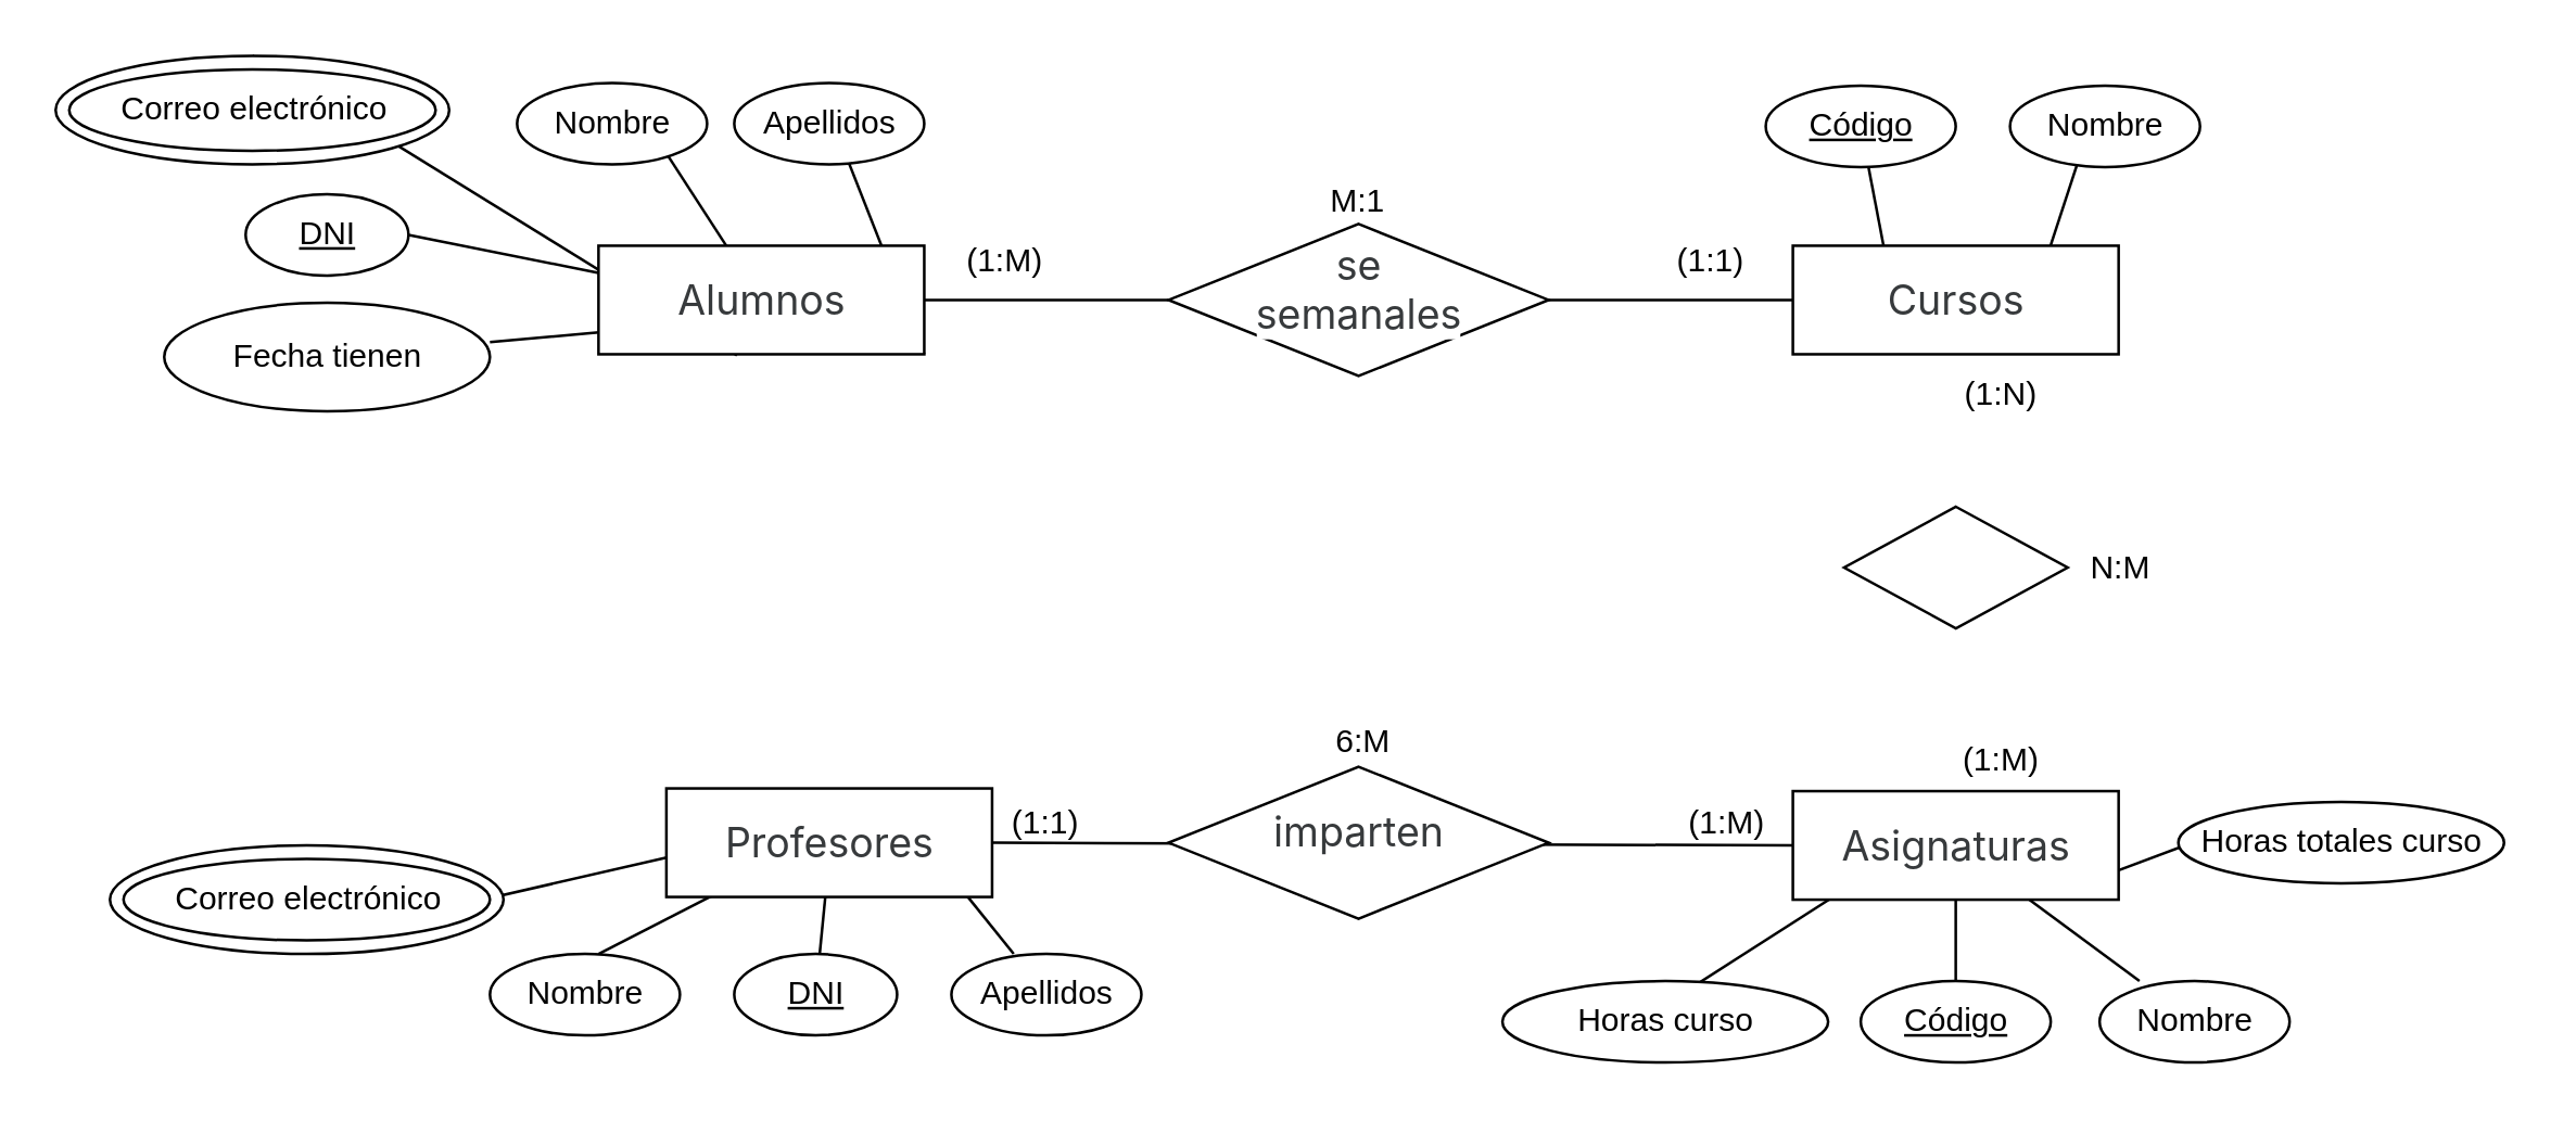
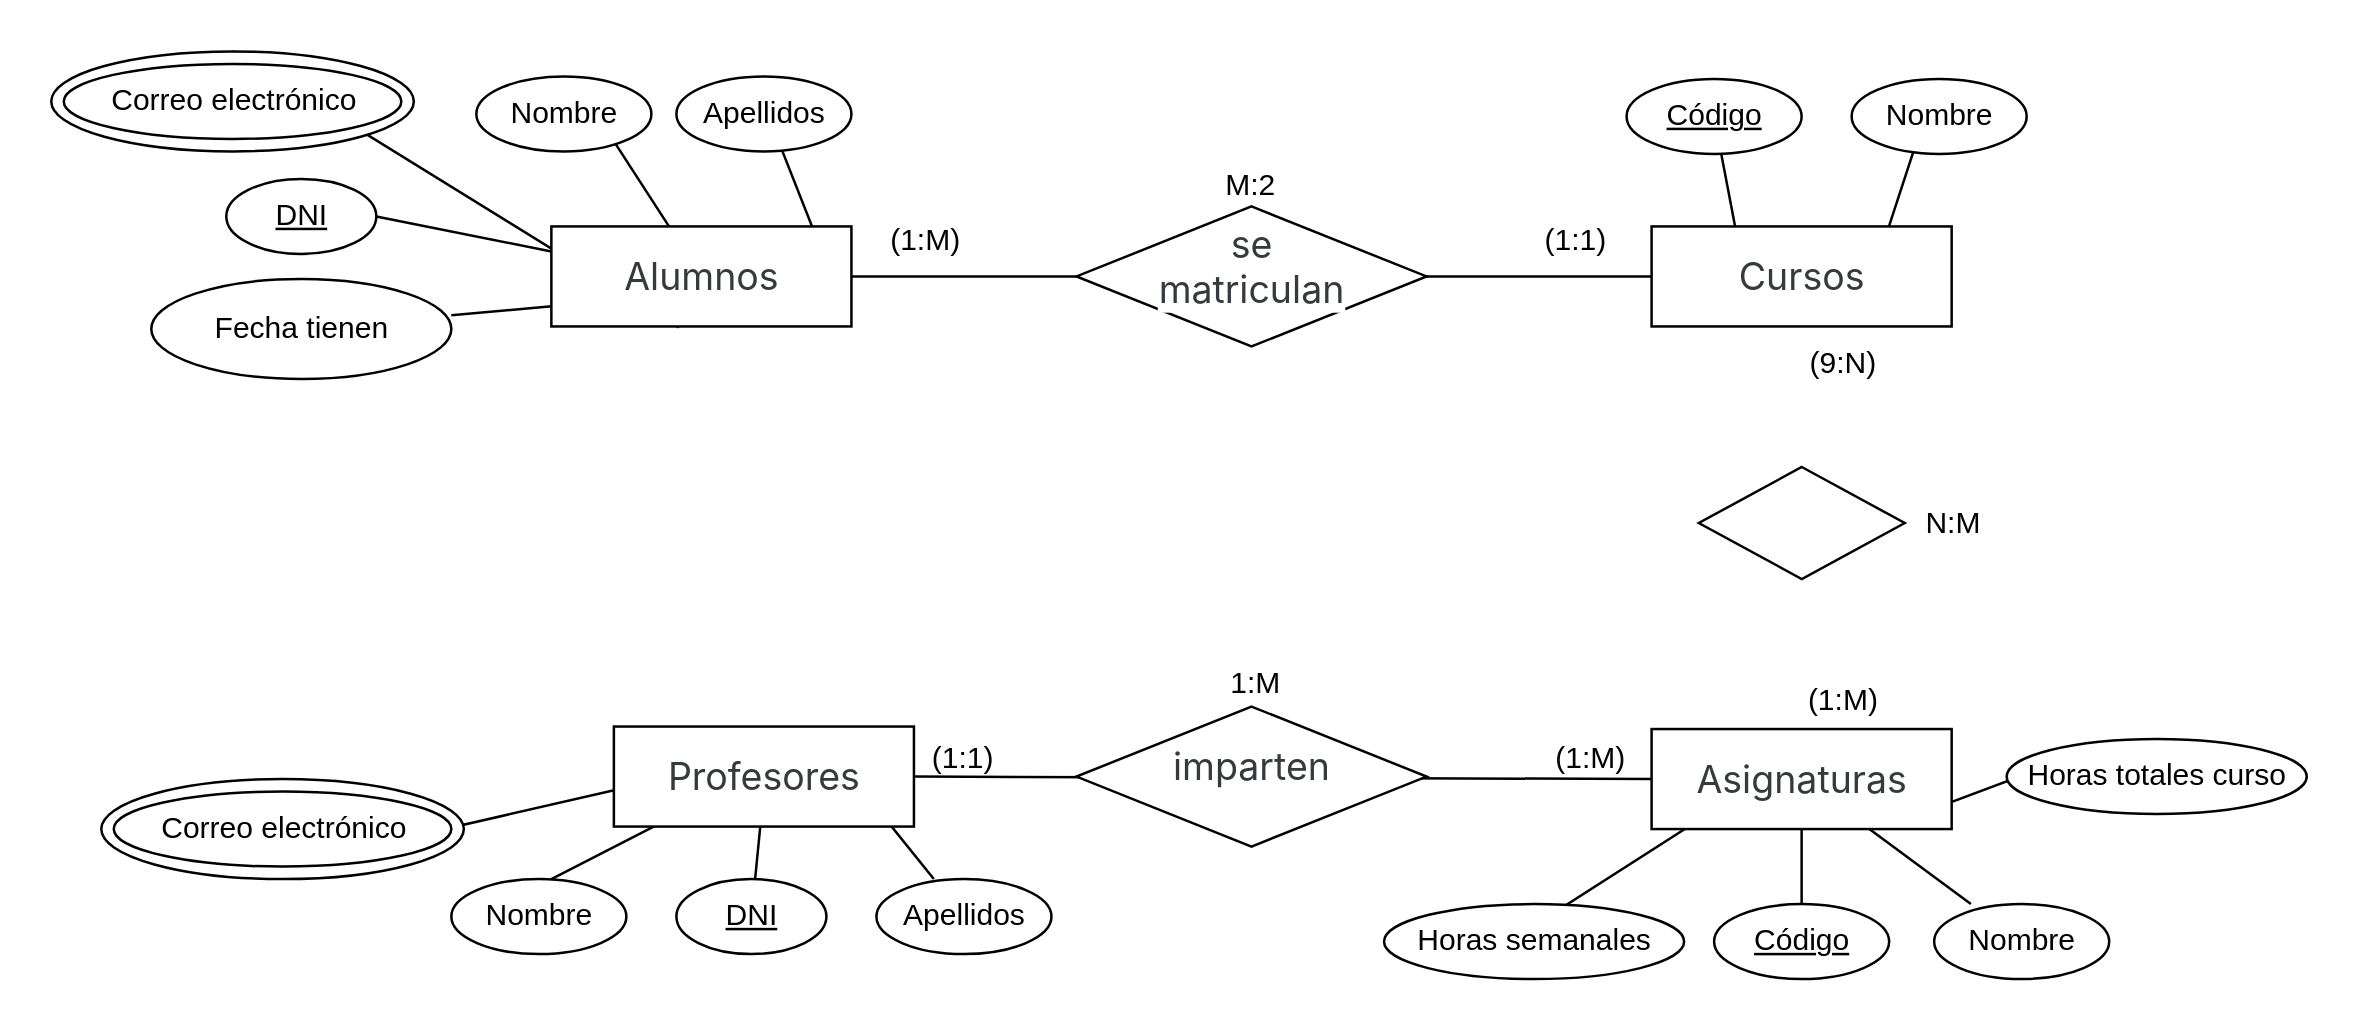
- <mxCell id="97" value="M:1" style="text;html=1;align=center;verticalAlign=middle;whiteSpace=wrap;rounded=0;" vertex="1" parent="1"><mxGeometry x="470" y="47" width="60" height="54" as="geometry" /></mxCell>
+ <mxCell id="97" value="M:2" style="text;html=1;align=center;verticalAlign=middle;whiteSpace=wrap;rounded=0;" vertex="1" parent="1"><mxGeometry x="470" y="47" width="60" height="54" as="geometry" /></mxCell>
- <mxCell id="49" value="&lt;span style=&quot;color: rgb(55, 58, 60); font-family: -apple-system, BlinkMacSystemFont, &amp;quot;Segoe UI&amp;quot;, Roboto, &amp;quot;Helvetica Neue&amp;quot;, Arial, &amp;quot;Noto Sans&amp;quot;, &amp;quot;Liberation Sans&amp;quot;, sans-serif, &amp;quot;Apple Color Emoji&amp;quot;, &amp;quot;Segoe UI Emoji&amp;quot;, &amp;quot;Segoe UI Symbol&amp;quot;, &amp;quot;Noto Color Emoji&amp;quot;; font-size: 15px; text-align: left; text-wrap-mode: wrap; background-color: rgb(255, 255, 255);&quot;&gt;se semanales&lt;/span&gt;" style="text;html=1;align=center;verticalAlign=middle;resizable=0;points=[];autosize=1;strokeColor=none;fillColor=none;" vertex="1" parent="47"><mxGeometry x="25" y="3.005" width="110" height="30" as="geometry" /></mxCell>
+ <mxCell id="49" value="&lt;span style=&quot;color: rgb(55, 58, 60); font-family: -apple-system, BlinkMacSystemFont, &amp;quot;Segoe UI&amp;quot;, Roboto, &amp;quot;Helvetica Neue&amp;quot;, Arial, &amp;quot;Noto Sans&amp;quot;, &amp;quot;Liberation Sans&amp;quot;, sans-serif, &amp;quot;Apple Color Emoji&amp;quot;, &amp;quot;Segoe UI Emoji&amp;quot;, &amp;quot;Segoe UI Symbol&amp;quot;, &amp;quot;Noto Color Emoji&amp;quot;; font-size: 15px; text-align: left; text-wrap-mode: wrap; background-color: rgb(255, 255, 255);&quot;&gt;se matriculan&lt;/span&gt;" style="text;html=1;align=center;verticalAlign=middle;resizable=0;points=[];autosize=1;strokeColor=none;fillColor=none;" vertex="1" parent="47"><mxGeometry x="25" y="3.005" width="110" height="30" as="geometry" /></mxCell>
- <mxCell id="94" value="(1:N)" style="text;html=1;align=center;verticalAlign=middle;whiteSpace=wrap;rounded=0;" vertex="1" parent="1"><mxGeometry x="707" y="130" width="60" height="30" as="geometry" /></mxCell>
+ <mxCell id="94" value="(9:N)" style="text;html=1;align=center;verticalAlign=middle;whiteSpace=wrap;rounded=0;" vertex="1" parent="1"><mxGeometry x="707" y="130" width="60" height="30" as="geometry" /></mxCell>
- <mxCell id="98" value="6:M" style="text;html=1;align=center;verticalAlign=middle;whiteSpace=wrap;rounded=0;" vertex="1" parent="1"><mxGeometry x="472" y="246" width="60" height="54" as="geometry" /></mxCell>
+ <mxCell id="98" value="1:M" style="text;html=1;align=center;verticalAlign=middle;whiteSpace=wrap;rounded=0;" vertex="1" parent="1"><mxGeometry x="472" y="246" width="60" height="54" as="geometry" /></mxCell>
- <mxCell id="67" value="Horas curso" style="text;html=1;align=center;verticalAlign=middle;resizable=0;points=[];autosize=1;strokeColor=none;fillColor=none;" vertex="1" parent="65"><mxGeometry width="120" height="30" as="geometry" /></mxCell>
+ <mxCell id="67" value="Horas semanales" style="text;html=1;align=center;verticalAlign=middle;resizable=0;points=[];autosize=1;strokeColor=none;fillColor=none;" vertex="1" parent="65"><mxGeometry width="120" height="30" as="geometry" /></mxCell>
